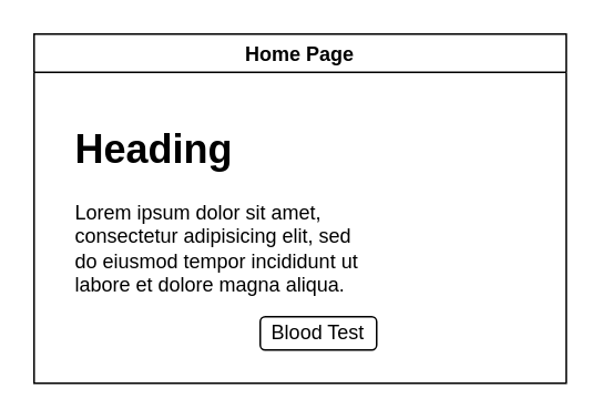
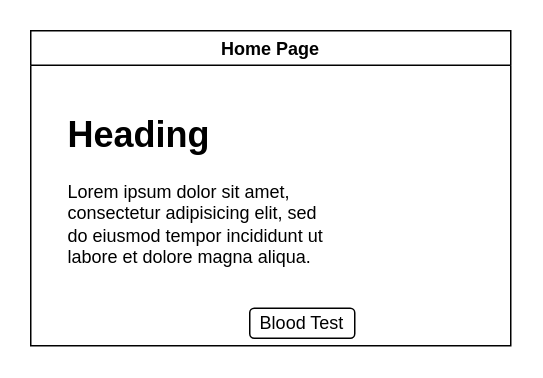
- <mxCell id="4" value="Blood Test" style="rounded=1;whiteSpace=wrap;html=1;" parent="2" vertex="1"><mxGeometry x="136" y="170" width="70" height="20" as="geometry" /></mxCell>
+ <mxCell id="4" value="Blood Test" style="rounded=1;whiteSpace=wrap;html=1;" parent="2" vertex="1"><mxGeometry x="146" y="185" width="70" height="20" as="geometry" /></mxCell>
